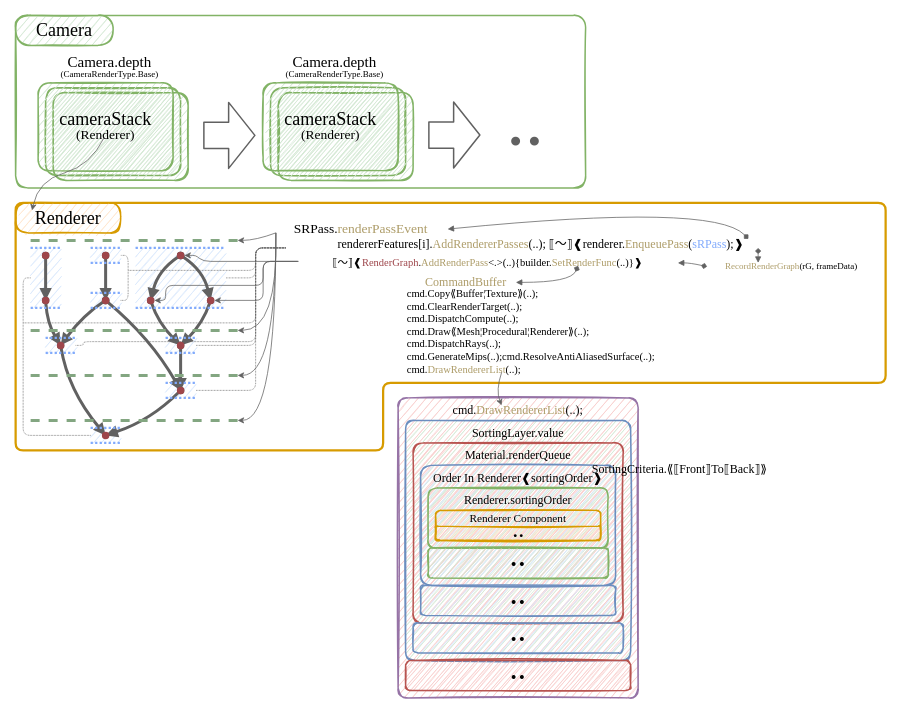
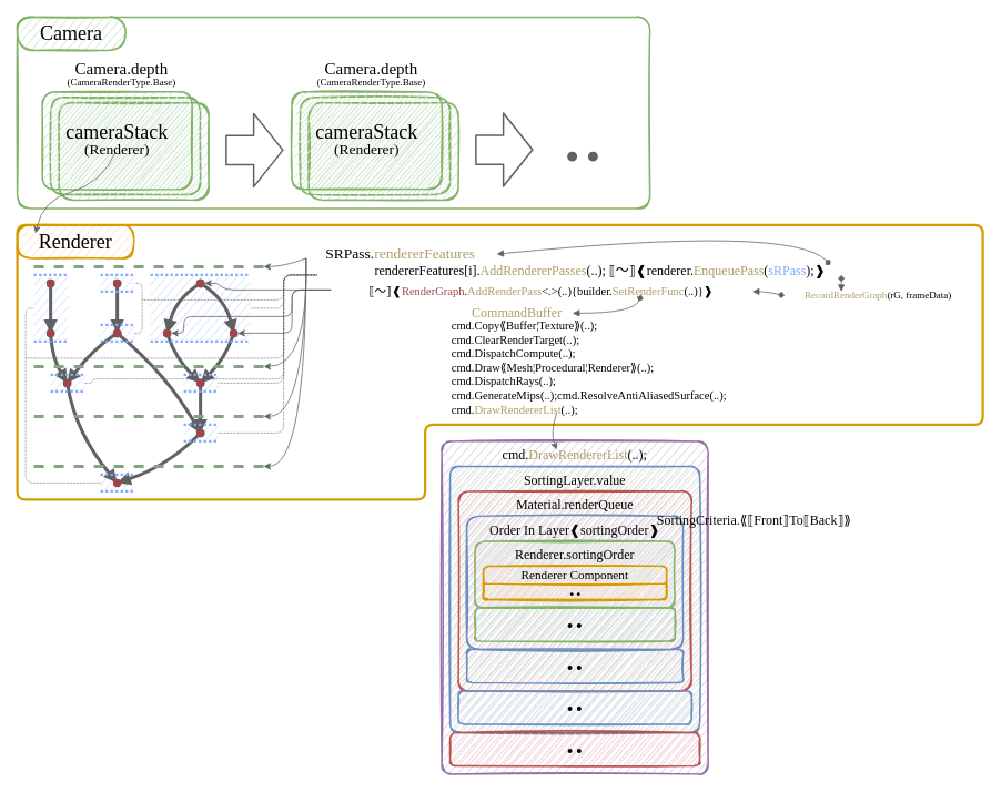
- <mxCell id="44" value="&lt;font style=&quot;font-size: 18px;&quot; face=&quot;UD デジタル 教科書体 NK-B&quot;&gt;SRPass.&lt;font color=&quot;#ad9c68&quot;&gt;renderPassEvent&lt;/font&gt;&lt;/font&gt;" style="text;html=1;align=center;verticalAlign=middle;resizable=0;points=[];autosize=1;strokeColor=none;fillColor=none;" vertex="1" parent="17"><mxGeometry x="330" y="15" width="260" height="40" as="geometry" /></mxCell>
+ <mxCell id="44" value="&lt;font style=&quot;font-size: 18px;&quot; face=&quot;UD デジタル 教科書体 NK-B&quot;&gt;SRPass.&lt;font color=&quot;#ad9c68&quot;&gt;rendererFeatures&lt;/font&gt;&lt;/font&gt;" style="text;html=1;align=center;verticalAlign=middle;resizable=0;points=[];autosize=1;strokeColor=none;fillColor=none;" vertex="1" parent="17"><mxGeometry x="330" y="15" width="260" height="40" as="geometry" /></mxCell>
- <mxCell id="99" value="cmd.&lt;font color=&quot;#ad9c68&quot;&gt;DrawRendererList&lt;/font&gt;(..);" style="rounded=1;whiteSpace=wrap;html=1;fillColor=#f8cecc;strokeColor=#9673a6;sketch=1;strokeWidth=2;shadow=0;fontFamily=UD デジタル 教科書体 NK-B;fontSize=16;arcSize=4;verticalAlign=top;" vertex="1" parent="98"><mxGeometry width="320" height="400" as="geometry" /></mxCell>
+ <mxCell id="99" value="cmd.&lt;font color=&quot;#ad9c68&quot;&gt;DrawRendererList&lt;/font&gt;(..);" style="rounded=1;whiteSpace=wrap;html=1;fillColor=#e1d5e7;strokeColor=#9673a6;sketch=1;strokeWidth=2;shadow=0;fontFamily=UD デジタル 教科書体 NK-B;fontSize=16;arcSize=4;verticalAlign=top;" vertex="1" parent="98"><mxGeometry width="320" height="400" as="geometry" /></mxCell>
- <mxCell id="102" value="Order In Renderer❰sortingOrder❱" style="rounded=1;whiteSpace=wrap;html=1;fillColor=#dae8fc;strokeColor=#6c8ebf;sketch=1;strokeWidth=2;shadow=0;fontFamily=UD デジタル 教科書体 NK-B;fontSize=16;verticalAlign=top;arcSize=9;" vertex="1" parent="98"><mxGeometry x="30" y="90" width="260" height="160" as="geometry" /></mxCell>
+ <mxCell id="102" value="Order In Layer❰sortingOrder❱" style="rounded=1;whiteSpace=wrap;html=1;fillColor=#dae8fc;strokeColor=#6c8ebf;sketch=1;strokeWidth=2;shadow=0;fontFamily=UD デジタル 教科書体 NK-B;fontSize=16;verticalAlign=top;arcSize=9;" vertex="1" parent="98"><mxGeometry x="30" y="90" width="260" height="160" as="geometry" /></mxCell>
